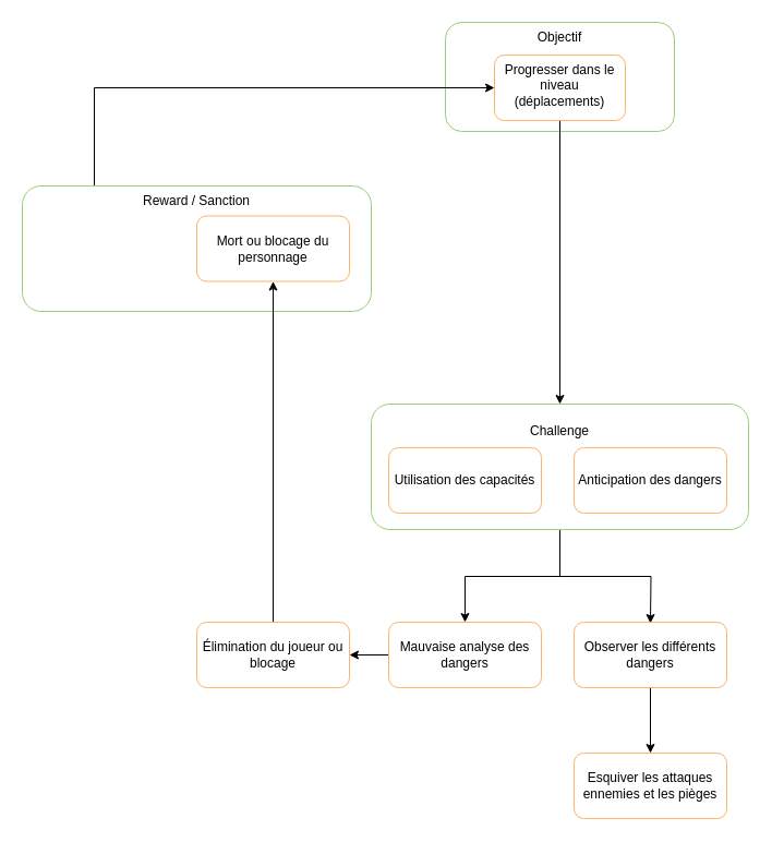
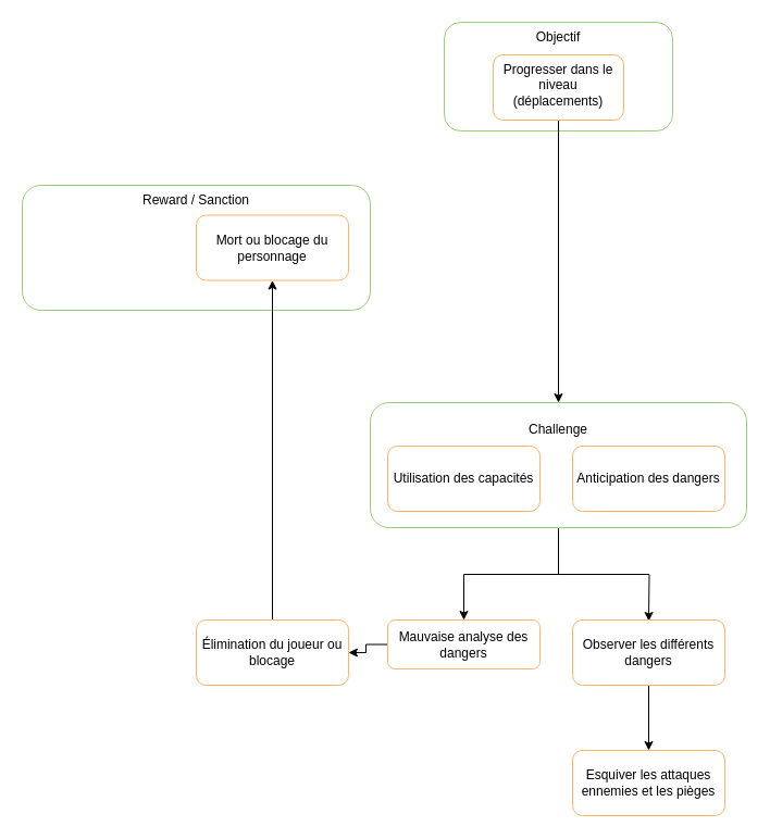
- <mxCell id="3" style="edgeStyle=orthogonalEdgeStyle;rounded=0;orthogonalLoop=1;jettySize=auto;html=1;entryX=0;entryY=0.5;entryDx=0;entryDy=0;" edge="1" parent="1" source="4" target="9"><mxGeometry relative="1" as="geometry"><Array as="points"><mxPoint x="86" y="80" /></Array></mxGeometry></mxCell>
- <mxCell id="17" value="Mauvaise analyse des dangers" style="rounded=1;whiteSpace=wrap;html=1;fillColor=none;verticalAlign=middle;strokeColor=#FFB366;" vertex="1" parent="1"><mxGeometry x="356" y="570" width="140" height="60" as="geometry" /></mxCell>
+ <mxCell id="17" value="Mauvaise analyse des dangers" style="rounded=1;whiteSpace=wrap;html=1;fillColor=none;verticalAlign=middle;strokeColor=#FFB366;" vertex="1" parent="1"><mxGeometry x="356" y="570" width="140" height="45" as="geometry" /></mxCell>
